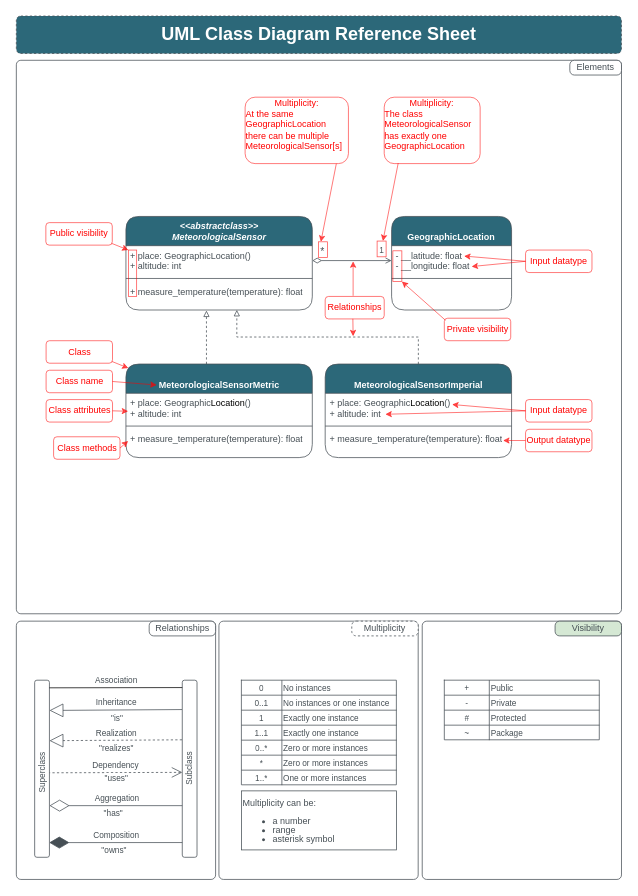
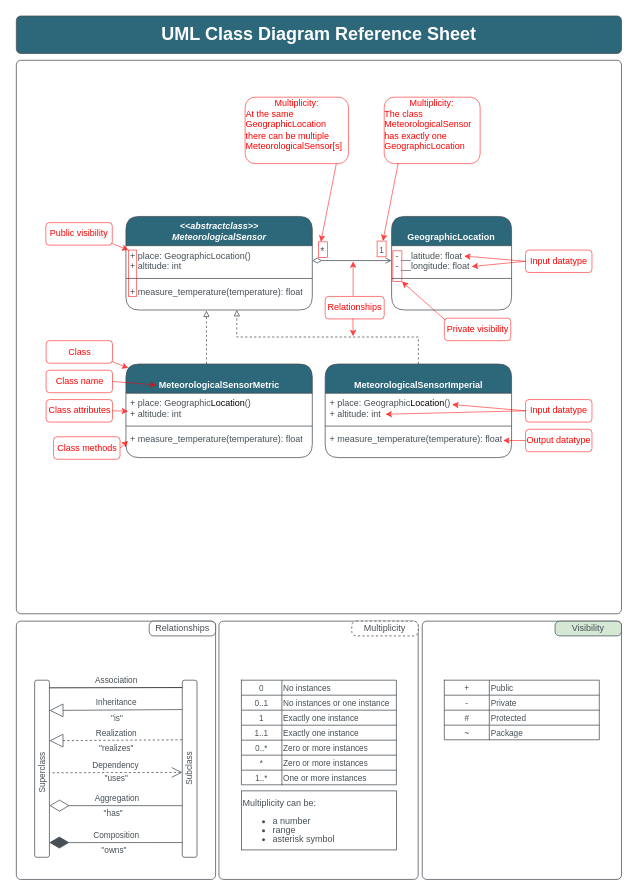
- <mxCell id="2" value="&lt;font color=&quot;#ffffff&quot; style=&quot;font-size: 24px;&quot;&gt;&lt;b&gt;UML Class Diagram Reference Sheet&lt;/b&gt;&lt;/font&gt;" style="html=1;whiteSpace=wrap;rounded=1;arcSize=12;absoluteArcSize=1;fillColor=#2C6879;strokeColor=#464F55;dashed=1;" parent="1" vertex="1"><mxGeometry x="20.84" y="20.84" width="807.09" height="50" as="geometry" /></mxCell>
+ <mxCell id="2" value="&lt;font color=&quot;#ffffff&quot; style=&quot;font-size: 24px;&quot;&gt;&lt;b&gt;UML Class Diagram Reference Sheet&lt;/b&gt;&lt;/font&gt;" style="html=1;whiteSpace=wrap;rounded=1;arcSize=12;absoluteArcSize=1;fillColor=#2C6879;strokeColor=#464F55;" parent="1" vertex="1"><mxGeometry x="20.84" y="20.84" width="807.09" height="50" as="geometry" /></mxCell>
- <mxCell id="24" value="&lt;font color=&quot;#464f55&quot;&gt;Elements&lt;/font&gt;" style="html=1;whiteSpace=wrap;rounded=1;arcSize=12;absoluteArcSize=1;strokeColor=#464F55;" parent="1" vertex="1"><mxGeometry x="759.03" y="79.9" width="68.9" height="19.68" as="geometry" /></mxCell>
